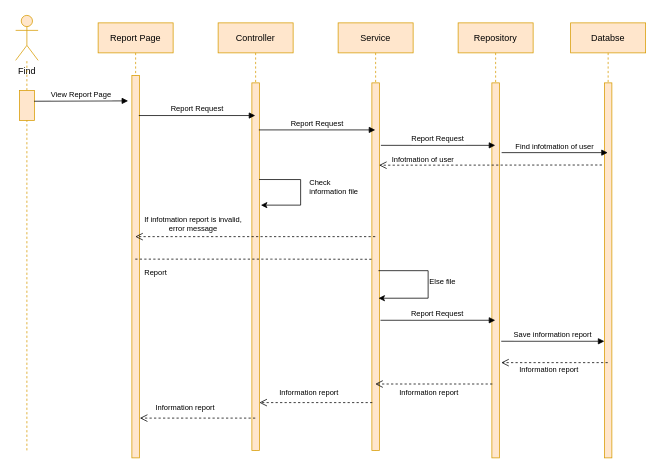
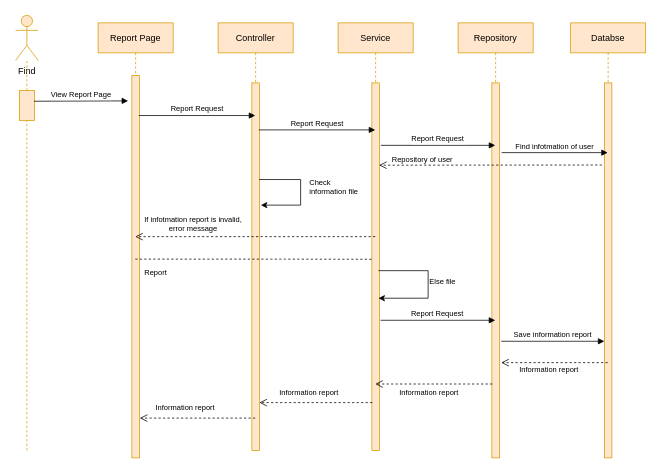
- <mxCell id="24" value="&lt;span style=&quot;color: rgb(0 , 0 , 0) ; font-family: &amp;#34;helvetica&amp;#34; ; font-size: 10px ; font-style: normal ; font-weight: 400 ; letter-spacing: normal ; text-align: center ; text-indent: 0px ; text-transform: none ; word-spacing: 0px ; background-color: rgb(255 , 255 , 255) ; display: inline ; float: none&quot;&gt;Infotmation of user&lt;/span&gt;" style="text;whiteSpace=wrap;html=1;fontSize=10;" parent="1" vertex="1"><mxGeometry x="520" y="200" width="130" height="30" as="geometry" /></mxCell>
+ <mxCell id="24" value="&lt;span style=&quot;color: rgb(0 , 0 , 0) ; font-family: &amp;#34;helvetica&amp;#34; ; font-size: 10px ; font-style: normal ; font-weight: 400 ; letter-spacing: normal ; text-align: center ; text-indent: 0px ; text-transform: none ; word-spacing: 0px ; background-color: rgb(255 , 255 , 255) ; display: inline ; float: none&quot;&gt;Repository of user&lt;/span&gt;" style="text;whiteSpace=wrap;html=1;fontSize=10;" parent="1" vertex="1"><mxGeometry x="520" y="200" width="130" height="30" as="geometry" /></mxCell>
